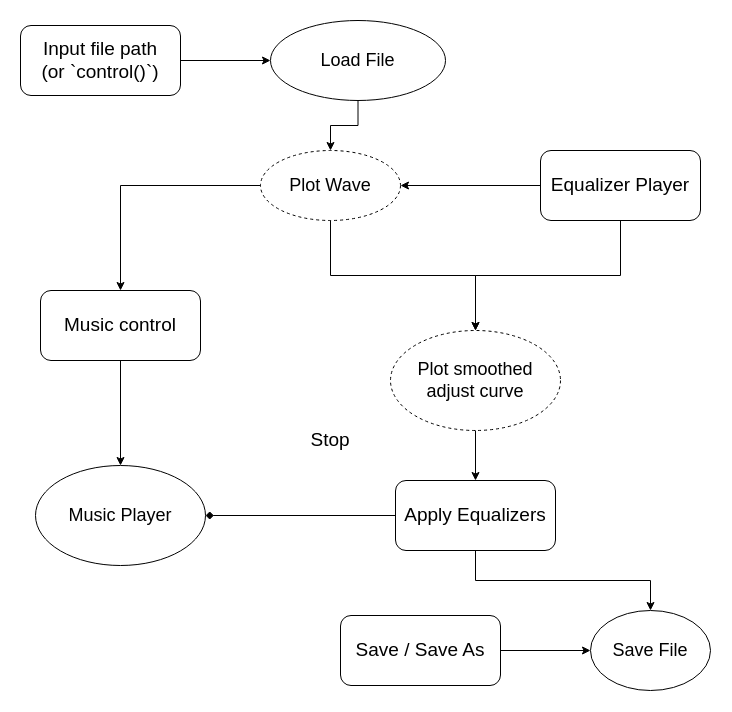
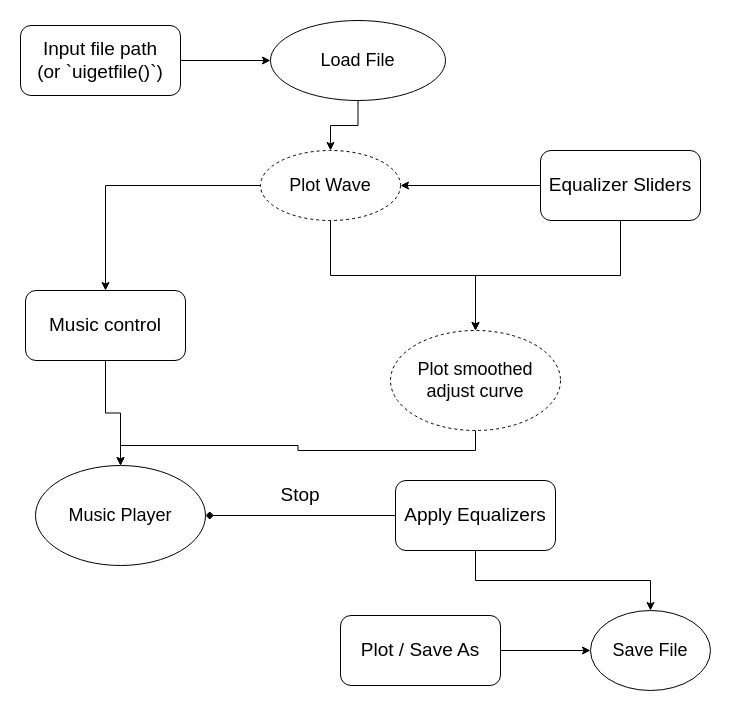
- <mxCell id="3" value="Input file path&lt;div&gt;(or `control()`)&lt;/div&gt;" style="rounded=1;whiteSpace=wrap;html=1;fontSize=19;fillColor=none;" vertex="1" parent="1"><mxGeometry x="20" y="25" width="160" height="70" as="geometry" /></mxCell>
+ <mxCell id="3" value="Input file path&lt;div&gt;(or `uigetfile()`)&lt;/div&gt;" style="rounded=1;whiteSpace=wrap;html=1;fontSize=19;fillColor=none;" vertex="1" parent="1"><mxGeometry x="20" y="25" width="160" height="70" as="geometry" /></mxCell>
- <mxCell id="9" value="Equalizer Player" style="rounded=1;whiteSpace=wrap;html=1;fontSize=19;fillColor=none;" vertex="1" parent="1"><mxGeometry x="540" y="150" width="160" height="70" as="geometry" /></mxCell>
+ <mxCell id="9" value="Equalizer Sliders" style="rounded=1;whiteSpace=wrap;html=1;fontSize=19;fillColor=none;" vertex="1" parent="1"><mxGeometry x="540" y="150" width="160" height="70" as="geometry" /></mxCell>
- <mxCell id="16" value="Music control" style="rounded=1;whiteSpace=wrap;html=1;fontSize=19;fillColor=none;" vertex="1" parent="1"><mxGeometry x="40" y="290" width="160" height="70" as="geometry" /></mxCell>
+ <mxCell id="16" value="Music control" style="rounded=1;whiteSpace=wrap;html=1;fontSize=19;fillColor=none;" vertex="1" parent="1"><mxGeometry x="25" y="290" width="160" height="70" as="geometry" /></mxCell>
- <mxCell id="18" value="Stop" style="text;html=1;align=center;verticalAlign=middle;whiteSpace=wrap;rounded=0;fontSize=19;" vertex="1" parent="1"><mxGeometry x="300" y="425" width="60" height="30" as="geometry" /></mxCell>
+ <mxCell id="18" value="Stop" style="text;html=1;align=center;verticalAlign=middle;whiteSpace=wrap;rounded=0;fontSize=19;" vertex="1" parent="1"><mxGeometry x="270" y="480" width="60" height="30" as="geometry" /></mxCell>
- <mxCell id="10" style="edgeStyle=orthogonalEdgeStyle;rounded=0;orthogonalLoop=1;jettySize=auto;html=1;exitX=0.5;exitY=1;exitDx=0;exitDy=0;entryX=0.5;entryY=0;entryDx=0;entryDy=0;" edge="1" parent="1" source="11" target="14"><mxGeometry relative="1" as="geometry" /></mxCell>
+ <mxCell id="10" style="edgeStyle=orthogonalEdgeStyle;rounded=0;orthogonalLoop=1;jettySize=auto;html=1;exitX=0.5;exitY=1;exitDx=0;exitDy=0;" edge="1" parent="1" source="11" target="17"><mxGeometry relative="1" as="geometry" /></mxCell>
- <mxCell id="20" value="Save / Save As" style="rounded=1;whiteSpace=wrap;html=1;fontSize=19;fillColor=none;" vertex="1" parent="1"><mxGeometry x="340" y="615" width="160" height="70" as="geometry" /></mxCell>
+ <mxCell id="20" value="Plot / Save As" style="rounded=1;whiteSpace=wrap;html=1;fontSize=19;fillColor=none;" vertex="1" parent="1"><mxGeometry x="340" y="615" width="160" height="70" as="geometry" /></mxCell>
